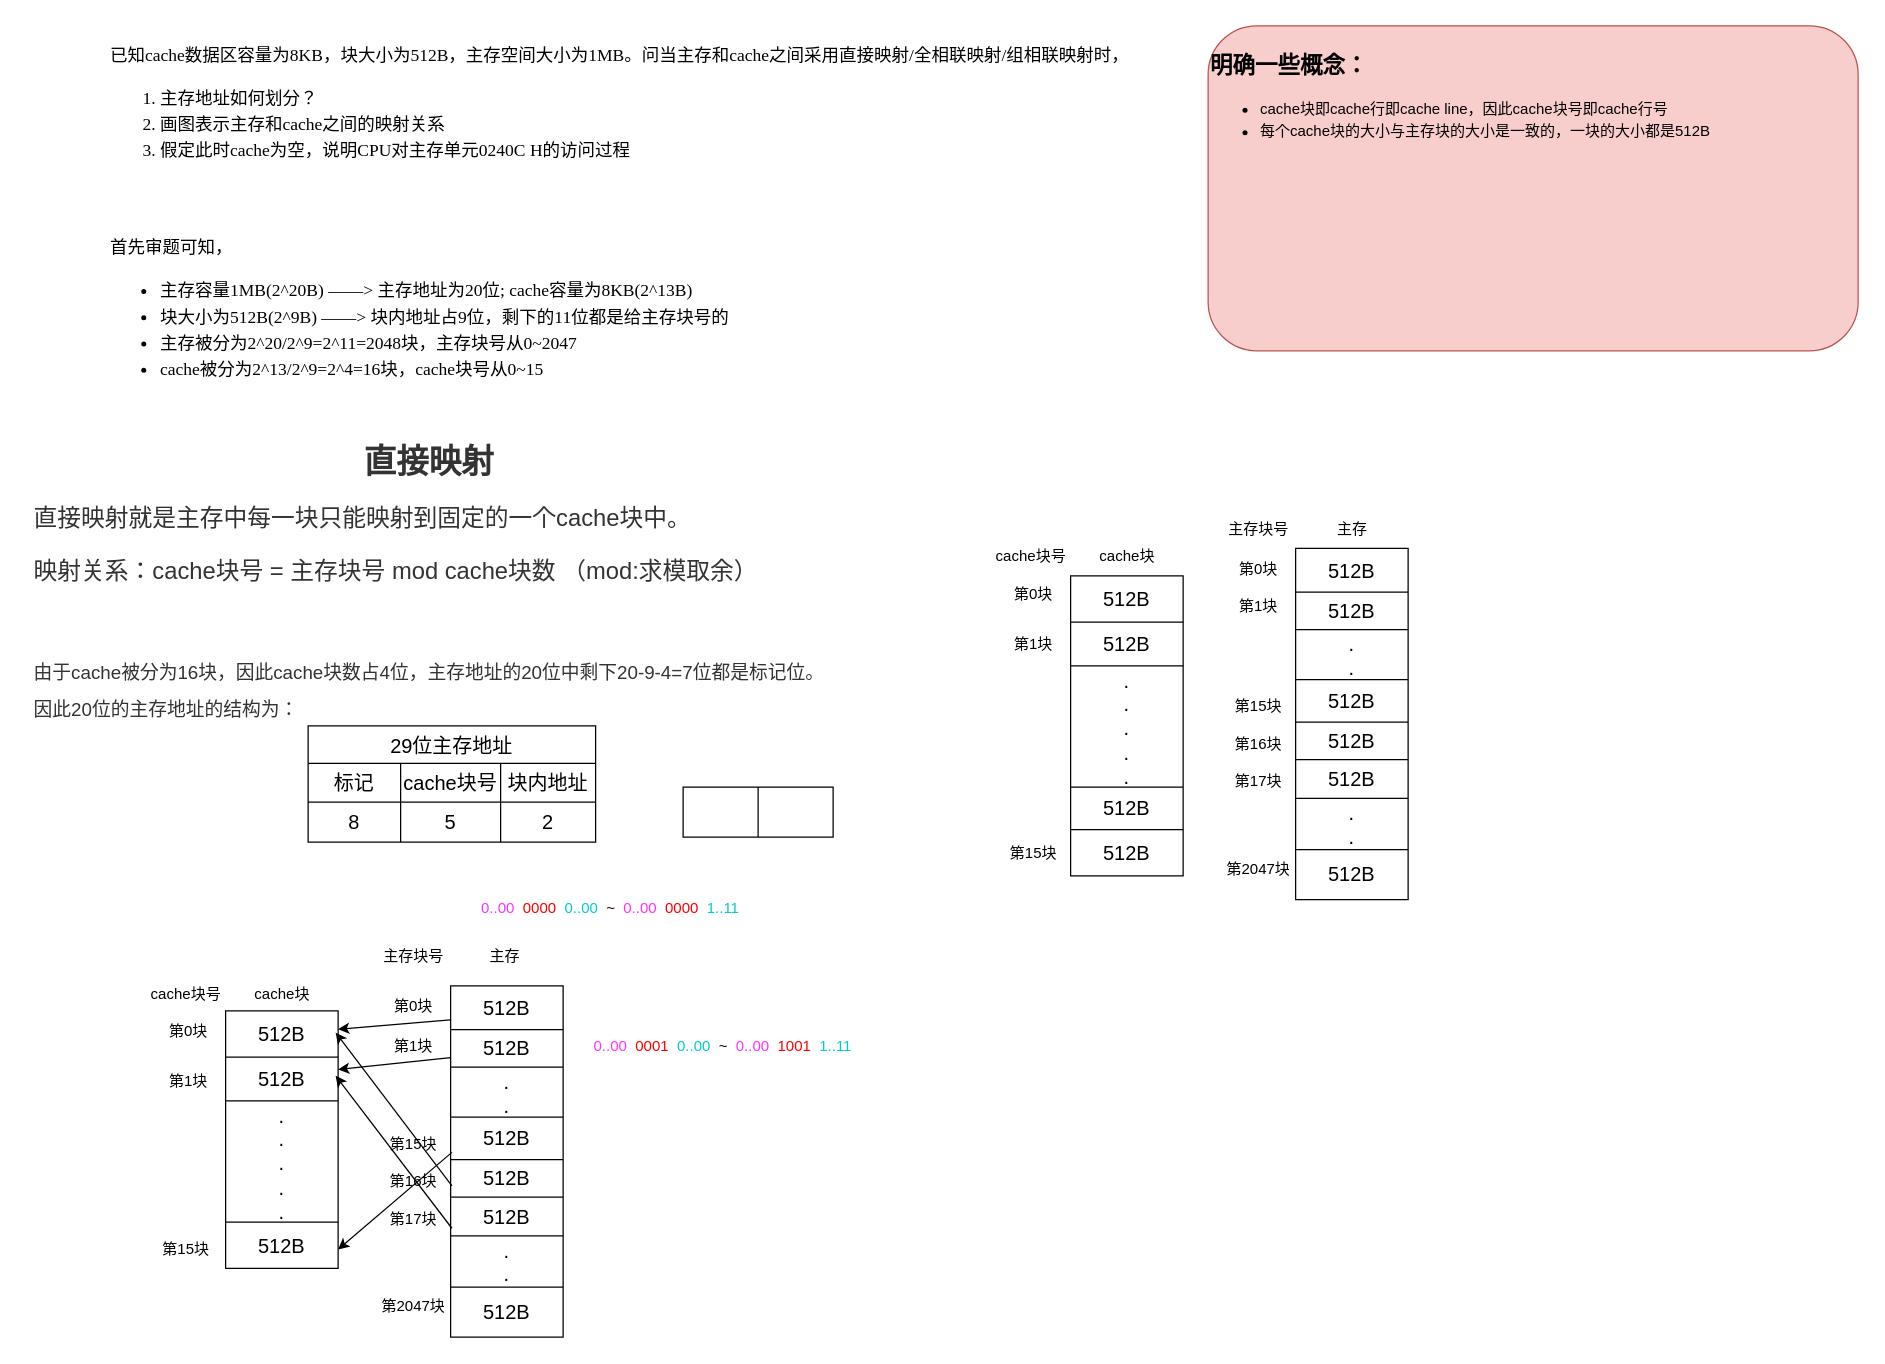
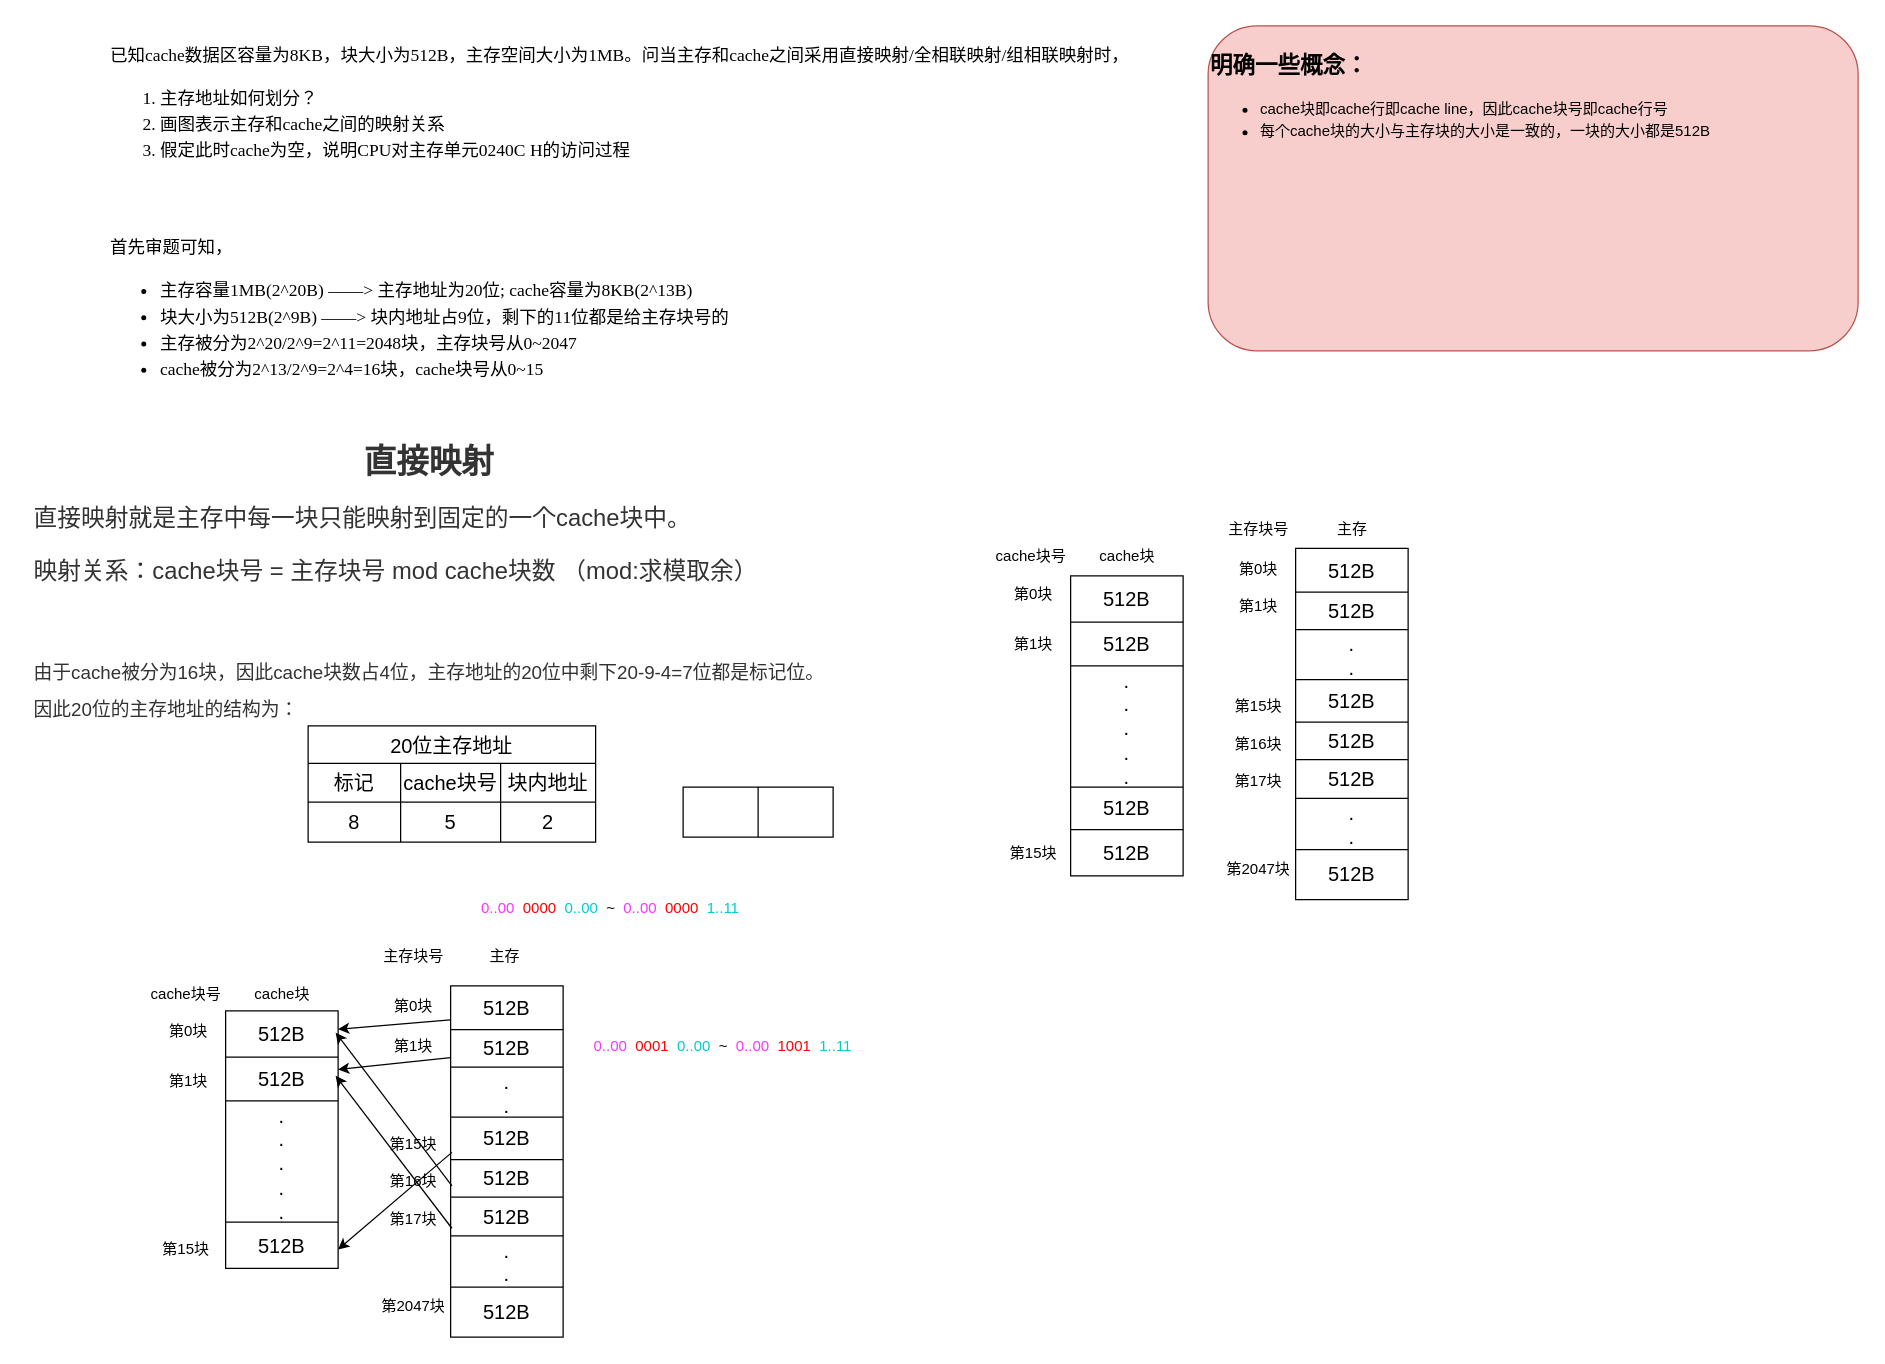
- <mxCell id="93" value="29位主存地址" style="shape=table;startSize=30;container=1;collapsible=0;childLayout=tableLayout;strokeColor=default;fontSize=16;" vertex="1" parent="1"><mxGeometry x="246" y="580" width="230" height="93" as="geometry" /></mxCell>
+ <mxCell id="93" value="20位主存地址" style="shape=table;startSize=30;container=1;collapsible=0;childLayout=tableLayout;strokeColor=default;fontSize=16;" vertex="1" parent="1"><mxGeometry x="246" y="580" width="230" height="93" as="geometry" /></mxCell>
